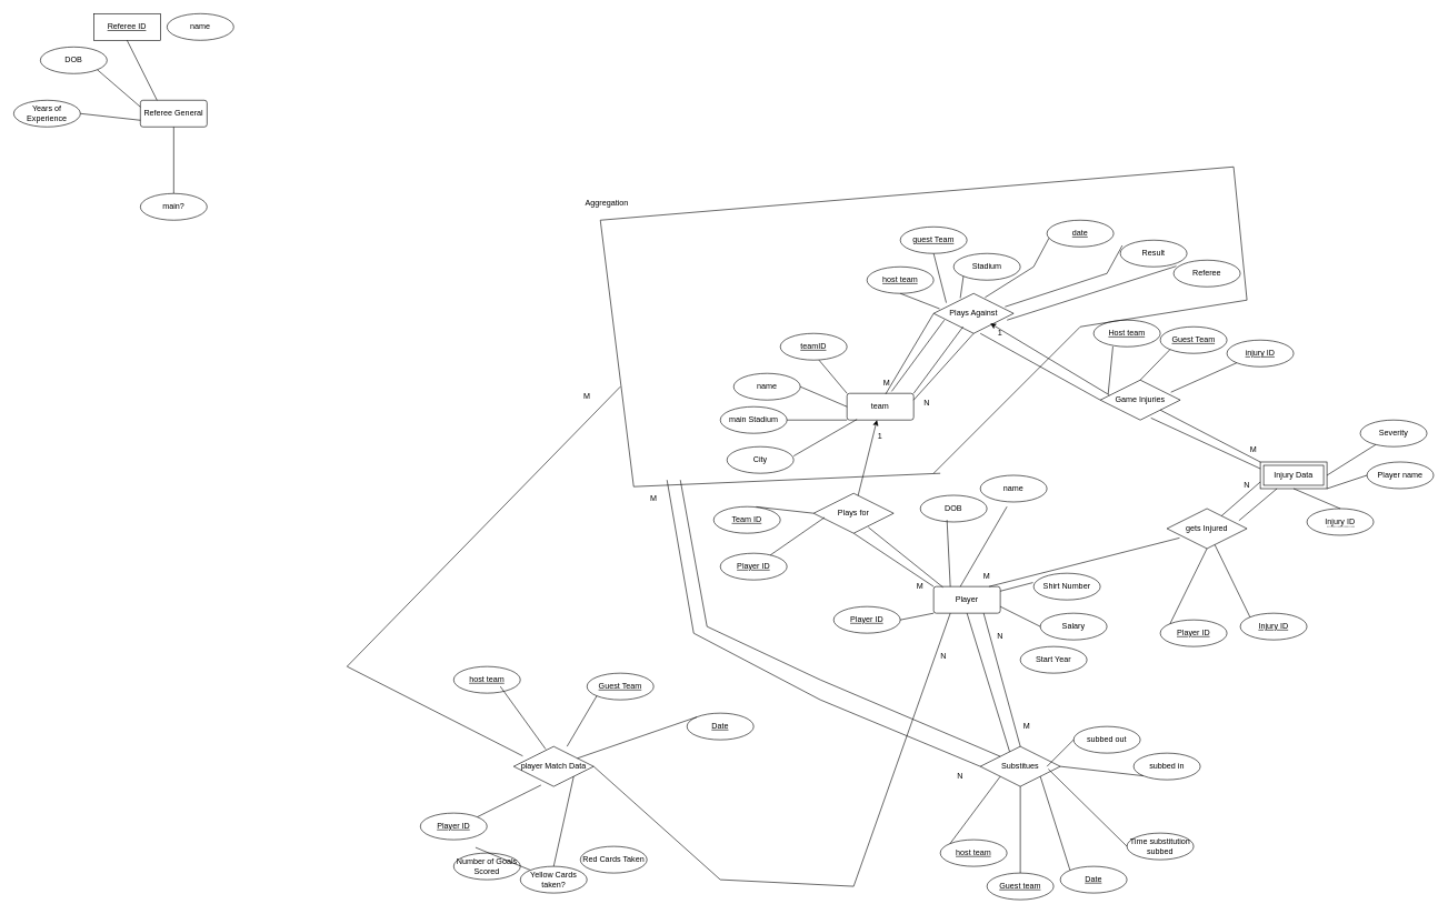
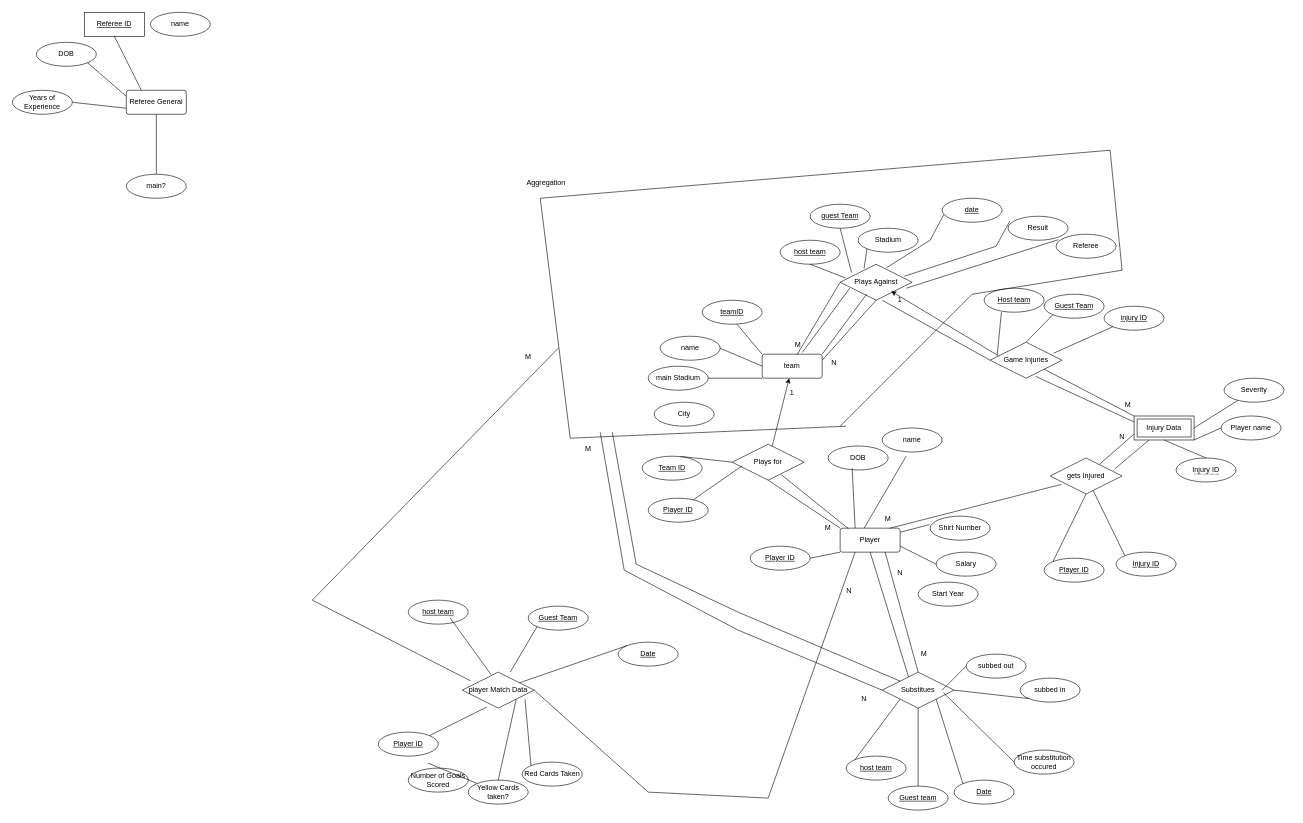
- <mxCell id="10" value="" style="endArrow=none;html=1;rounded=0;entryX=0.15;entryY=0.975;entryDx=0;entryDy=0;entryPerimeter=0;exitX=1;exitY=0.35;exitDx=0;exitDy=0;exitPerimeter=0;" edge="1" parent="1" source="9" target="2"><mxGeometry width="50" height="50" relative="1" as="geometry"><mxPoint x="1220" y="710" as="sourcePoint" /><mxPoint x="1270" y="660" as="targetPoint" /></mxGeometry></mxCell>
- <mxCell id="31" value="Player name" style="ellipse;whiteSpace=wrap;html=1;align=center;" vertex="1" parent="1"><mxGeometry x="2050" y="693" width="100" height="40" as="geometry" /></mxCell>
+ <mxCell id="31" value="Player name" style="ellipse;whiteSpace=wrap;html=1;align=center;" vertex="1" parent="1"><mxGeometry x="2035" y="693" width="100" height="40" as="geometry" /></mxCell>
+ <mxCell id="96" value="" style="endArrow=none;html=1;rounded=0;entryX=0.872;entryY=0.755;entryDx=0;entryDy=0;entryPerimeter=0;exitX=0;exitY=0;exitDx=0;exitDy=0;" edge="1" parent="1" source="95" target="72"><mxGeometry width="50" height="50" relative="1" as="geometry"><mxPoint x="870" y="1300" as="sourcePoint" /><mxPoint x="920" y="1250" as="targetPoint" /></mxGeometry></mxCell>
- <mxCell id="122" value="Time substitution subbed" style="ellipse;whiteSpace=wrap;html=1;align=center;" vertex="1" parent="1"><mxGeometry x="1690" y="1250" width="100" height="40" as="geometry" /></mxCell>
+ <mxCell id="122" value="Time substitution occured" style="ellipse;whiteSpace=wrap;html=1;align=center;" vertex="1" parent="1"><mxGeometry x="1690" y="1250" width="100" height="40" as="geometry" /></mxCell>
